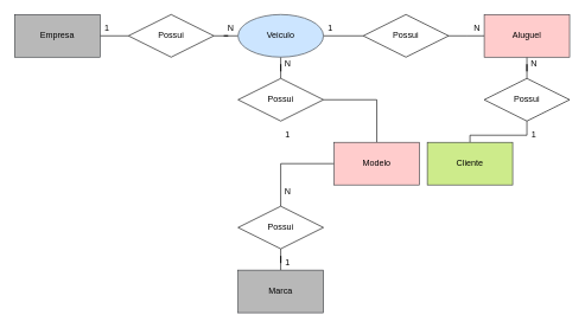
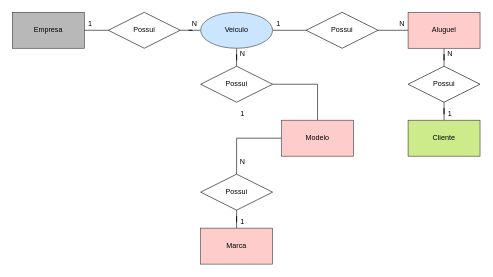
- <mxCell id="22" value="Cliente" style="rounded=0;whiteSpace=wrap;html=1;fillColor=#cdeb8b;strokeColor=#36393d;" vertex="1" parent="1"><mxGeometry x="600" y="200" width="120" height="60" as="geometry" /></mxCell>
+ <mxCell id="22" value="Cliente" style="rounded=0;whiteSpace=wrap;html=1;fillColor=#cdeb8b;strokeColor=#36393d;" vertex="1" parent="1"><mxGeometry x="680" y="200" width="120" height="60" as="geometry" /></mxCell>
- <mxCell id="15" value="Marca" style="rounded=0;whiteSpace=wrap;html=1;strokeColor=#36393d;fillColor=#B8B8B8;" vertex="1" parent="1"><mxGeometry x="334" y="380" width="120" height="60" as="geometry" /></mxCell>
+ <mxCell id="15" value="Marca" style="rounded=0;whiteSpace=wrap;html=1;strokeColor=#36393d;fillColor=#ffcccc;" vertex="1" parent="1"><mxGeometry x="334" y="380" width="120" height="60" as="geometry" /></mxCell>
